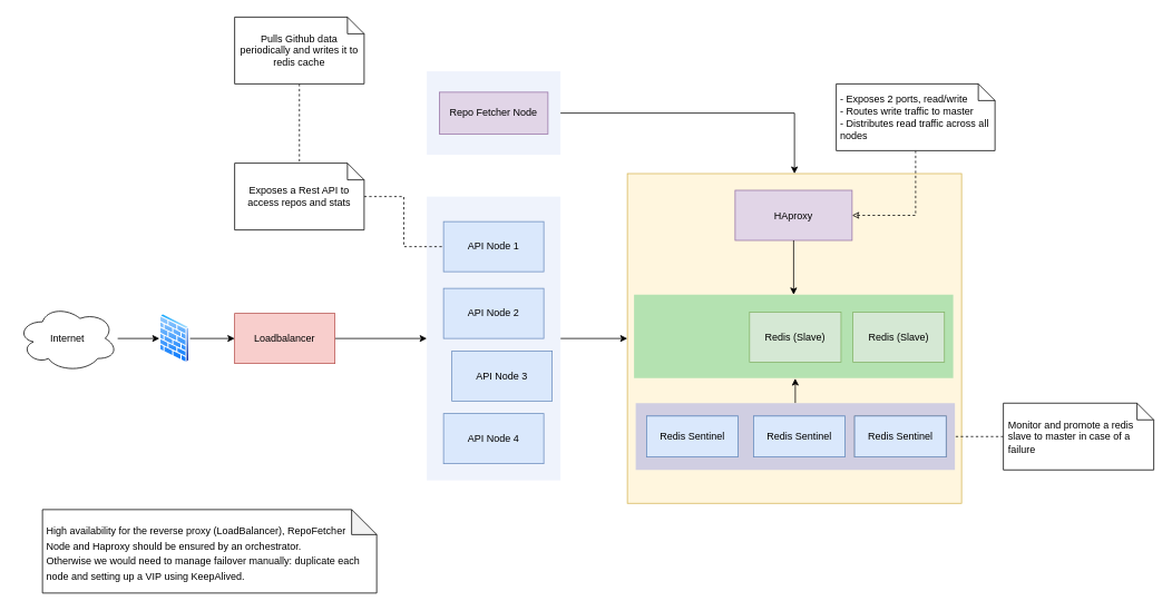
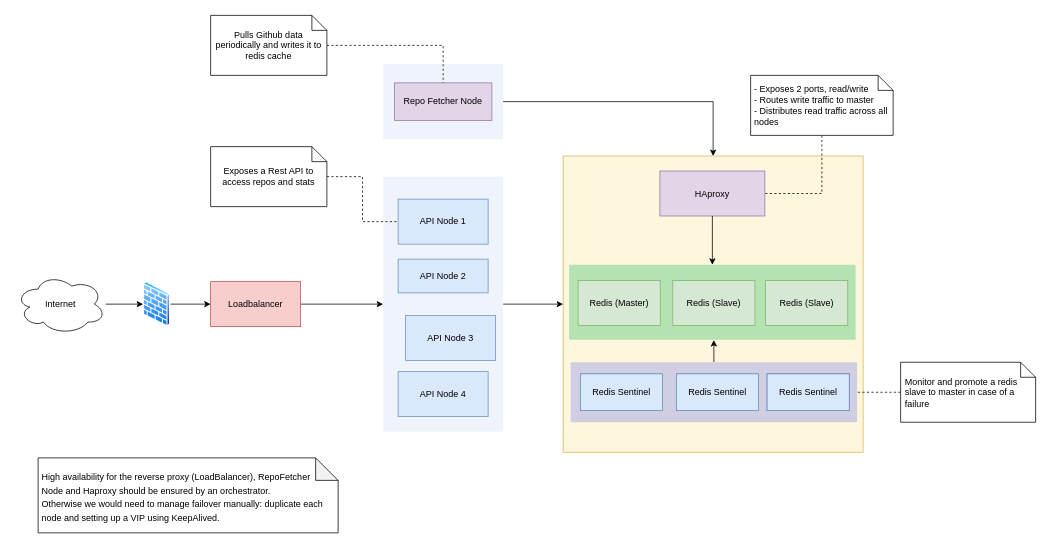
- <mxCell id="42" style="edgeStyle=orthogonalEdgeStyle;rounded=0;orthogonalLoop=1;jettySize=auto;html=1;dashed=1;endArrow=none;endFill=0;" parent="1" source="43" target="45" edge="1"><mxGeometry relative="1" as="geometry" /></mxCell>
+ <mxCell id="42" style="edgeStyle=orthogonalEdgeStyle;rounded=0;orthogonalLoop=1;jettySize=auto;html=1;entryX=0.5;entryY=0;entryDx=0;entryDy=0;dashed=1;endArrow=none;endFill=0;" parent="1" source="43" target="31" edge="1"><mxGeometry relative="1" as="geometry" /></mxCell>
- <mxCell id="24" style="edgeStyle=orthogonalEdgeStyle;rounded=0;orthogonalLoop=1;jettySize=auto;html=1;endArrow=classic;endFill=0;dashed=1;entryX=1;entryY=0.5;entryDx=0;entryDy=0;" parent="1" source="25" target="4" edge="1"><mxGeometry relative="1" as="geometry"><mxPoint x="1110" y="272.5" as="targetPoint" /></mxGeometry></mxCell>
+ <mxCell id="24" style="edgeStyle=orthogonalEdgeStyle;rounded=0;orthogonalLoop=1;jettySize=auto;html=1;endArrow=none;endFill=0;dashed=1;entryX=1;entryY=0.5;entryDx=0;entryDy=0;" parent="1" source="25" target="4" edge="1"><mxGeometry relative="1" as="geometry"><mxPoint x="1110" y="272.5" as="targetPoint" /></mxGeometry></mxCell>
- <mxCell id="38" value="API Node 2" style="rounded=0;whiteSpace=wrap;html=1;fillColor=#dae8fc;strokeColor=#6c8ebf;" parent="1" vertex="1"><mxGeometry x="530" y="345" width="120" height="60" as="geometry" /></mxCell>
+ <mxCell id="38" value="API Node 2" style="rounded=0;whiteSpace=wrap;html=1;fillColor=#dae8fc;strokeColor=#6c8ebf;" parent="1" vertex="1"><mxGeometry x="530" y="345" width="120" height="45" as="geometry" /></mxCell>
+ <mxCell id="20" value="Redis (Master)" style="rounded=0;whiteSpace=wrap;html=1;fillColor=#d5e8d4;strokeColor=#82b366;strokeWidth=1;" parent="19" vertex="1"><mxGeometry width="109.5" height="60" as="geometry" /></mxCell>
